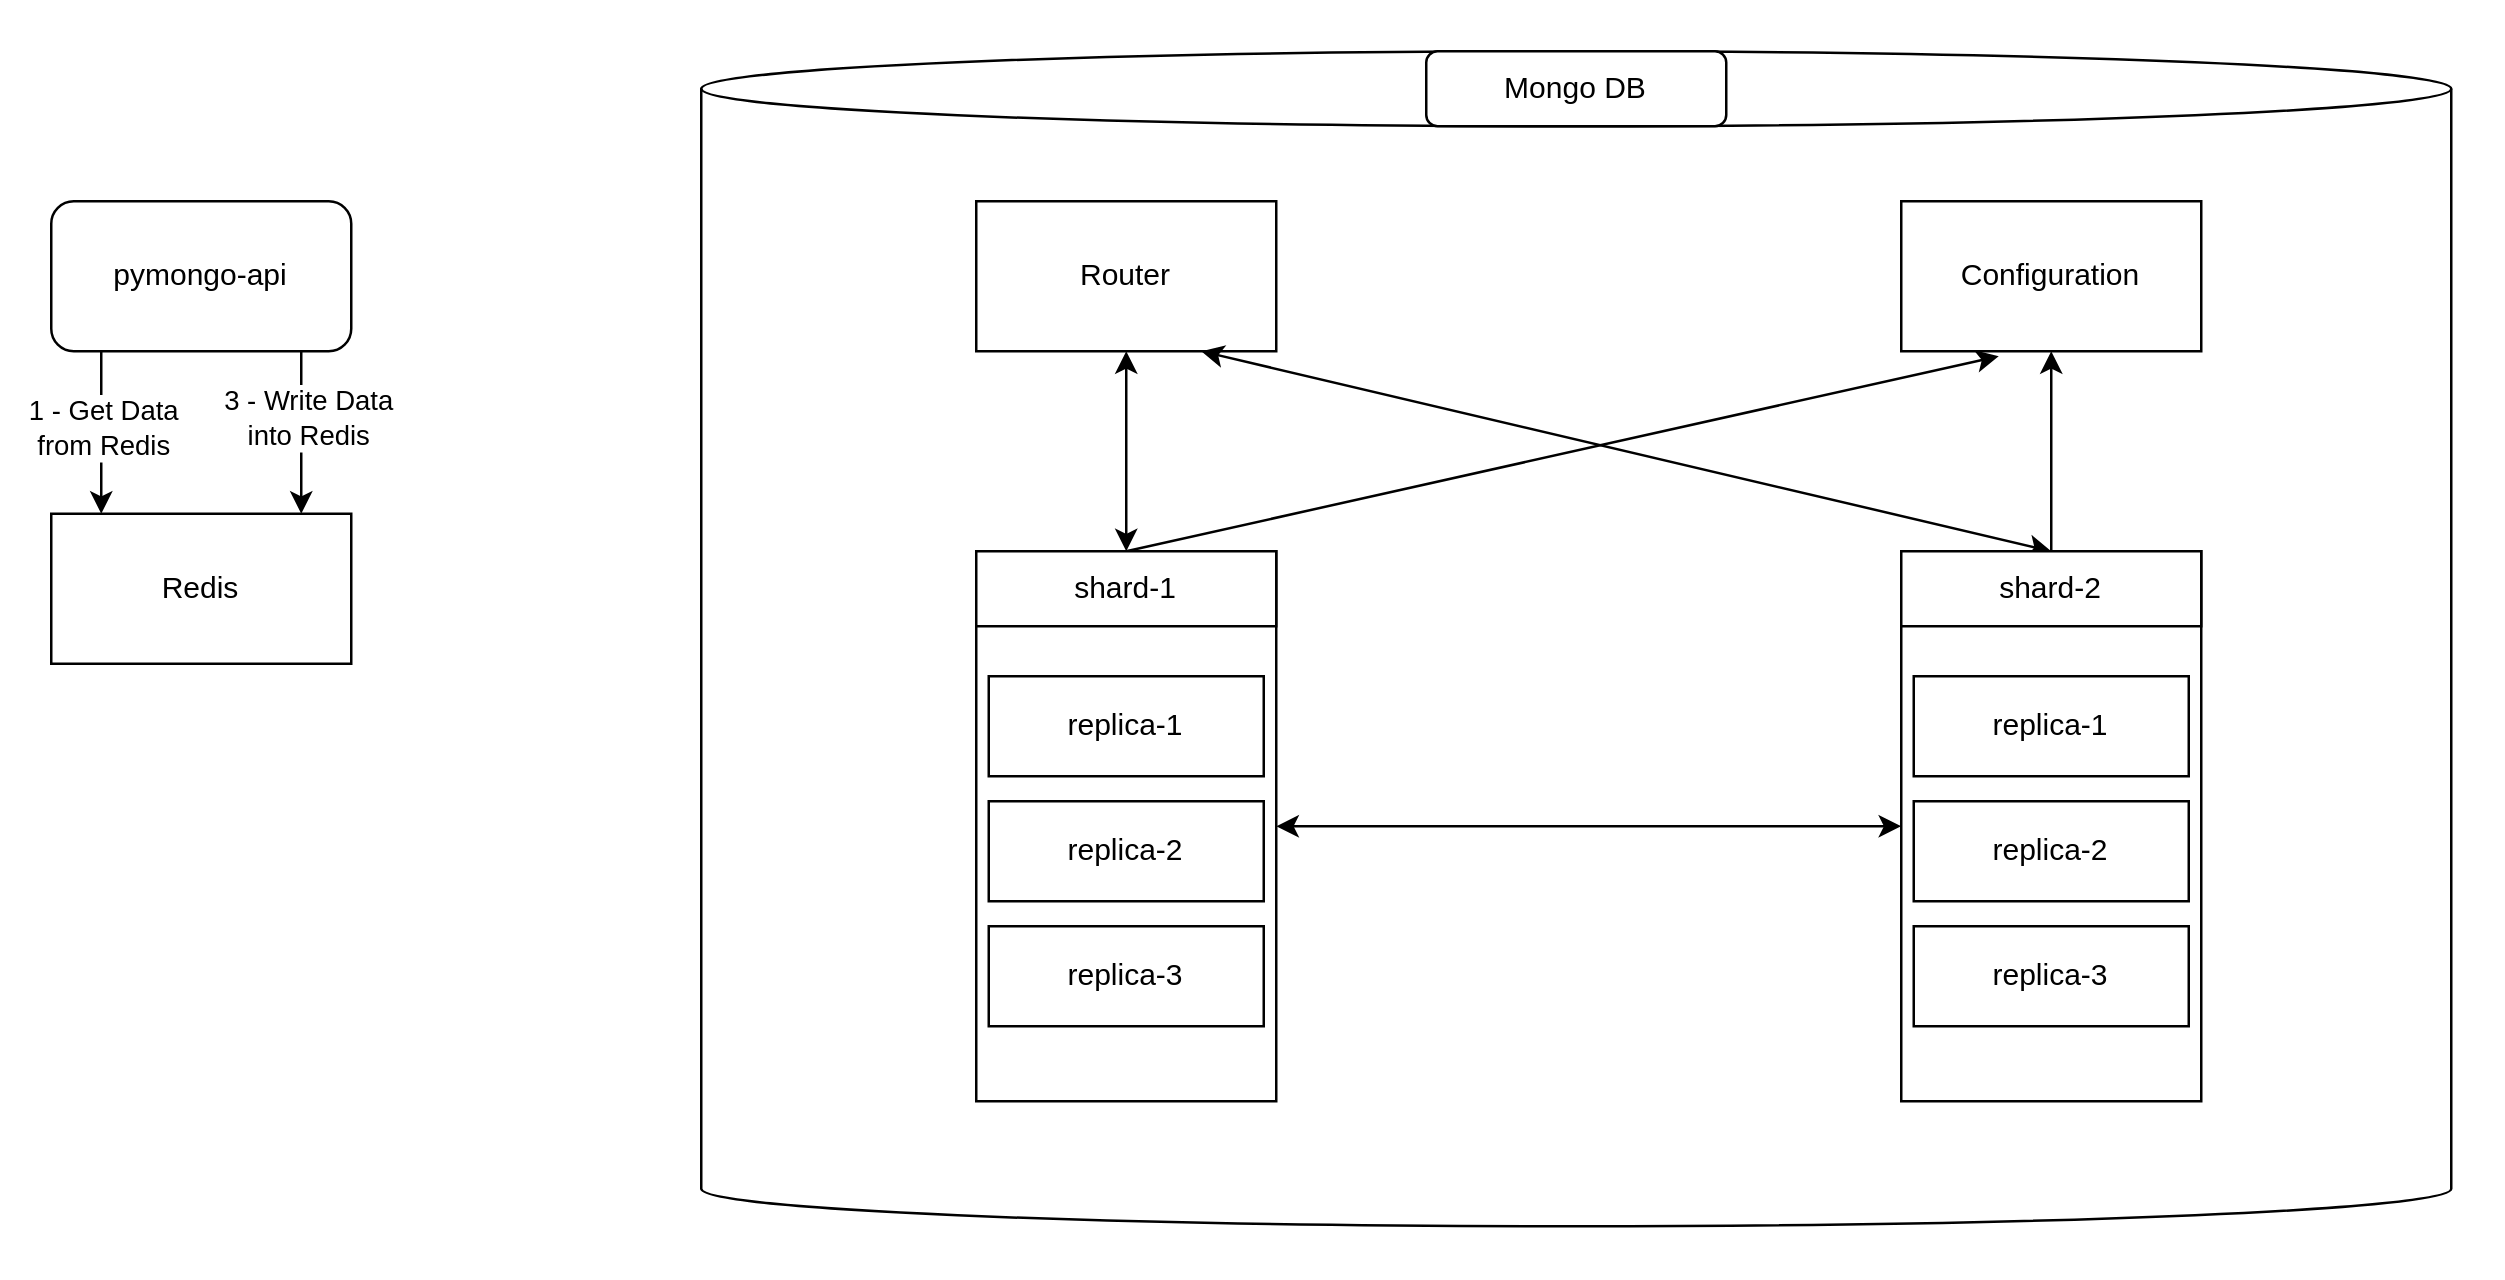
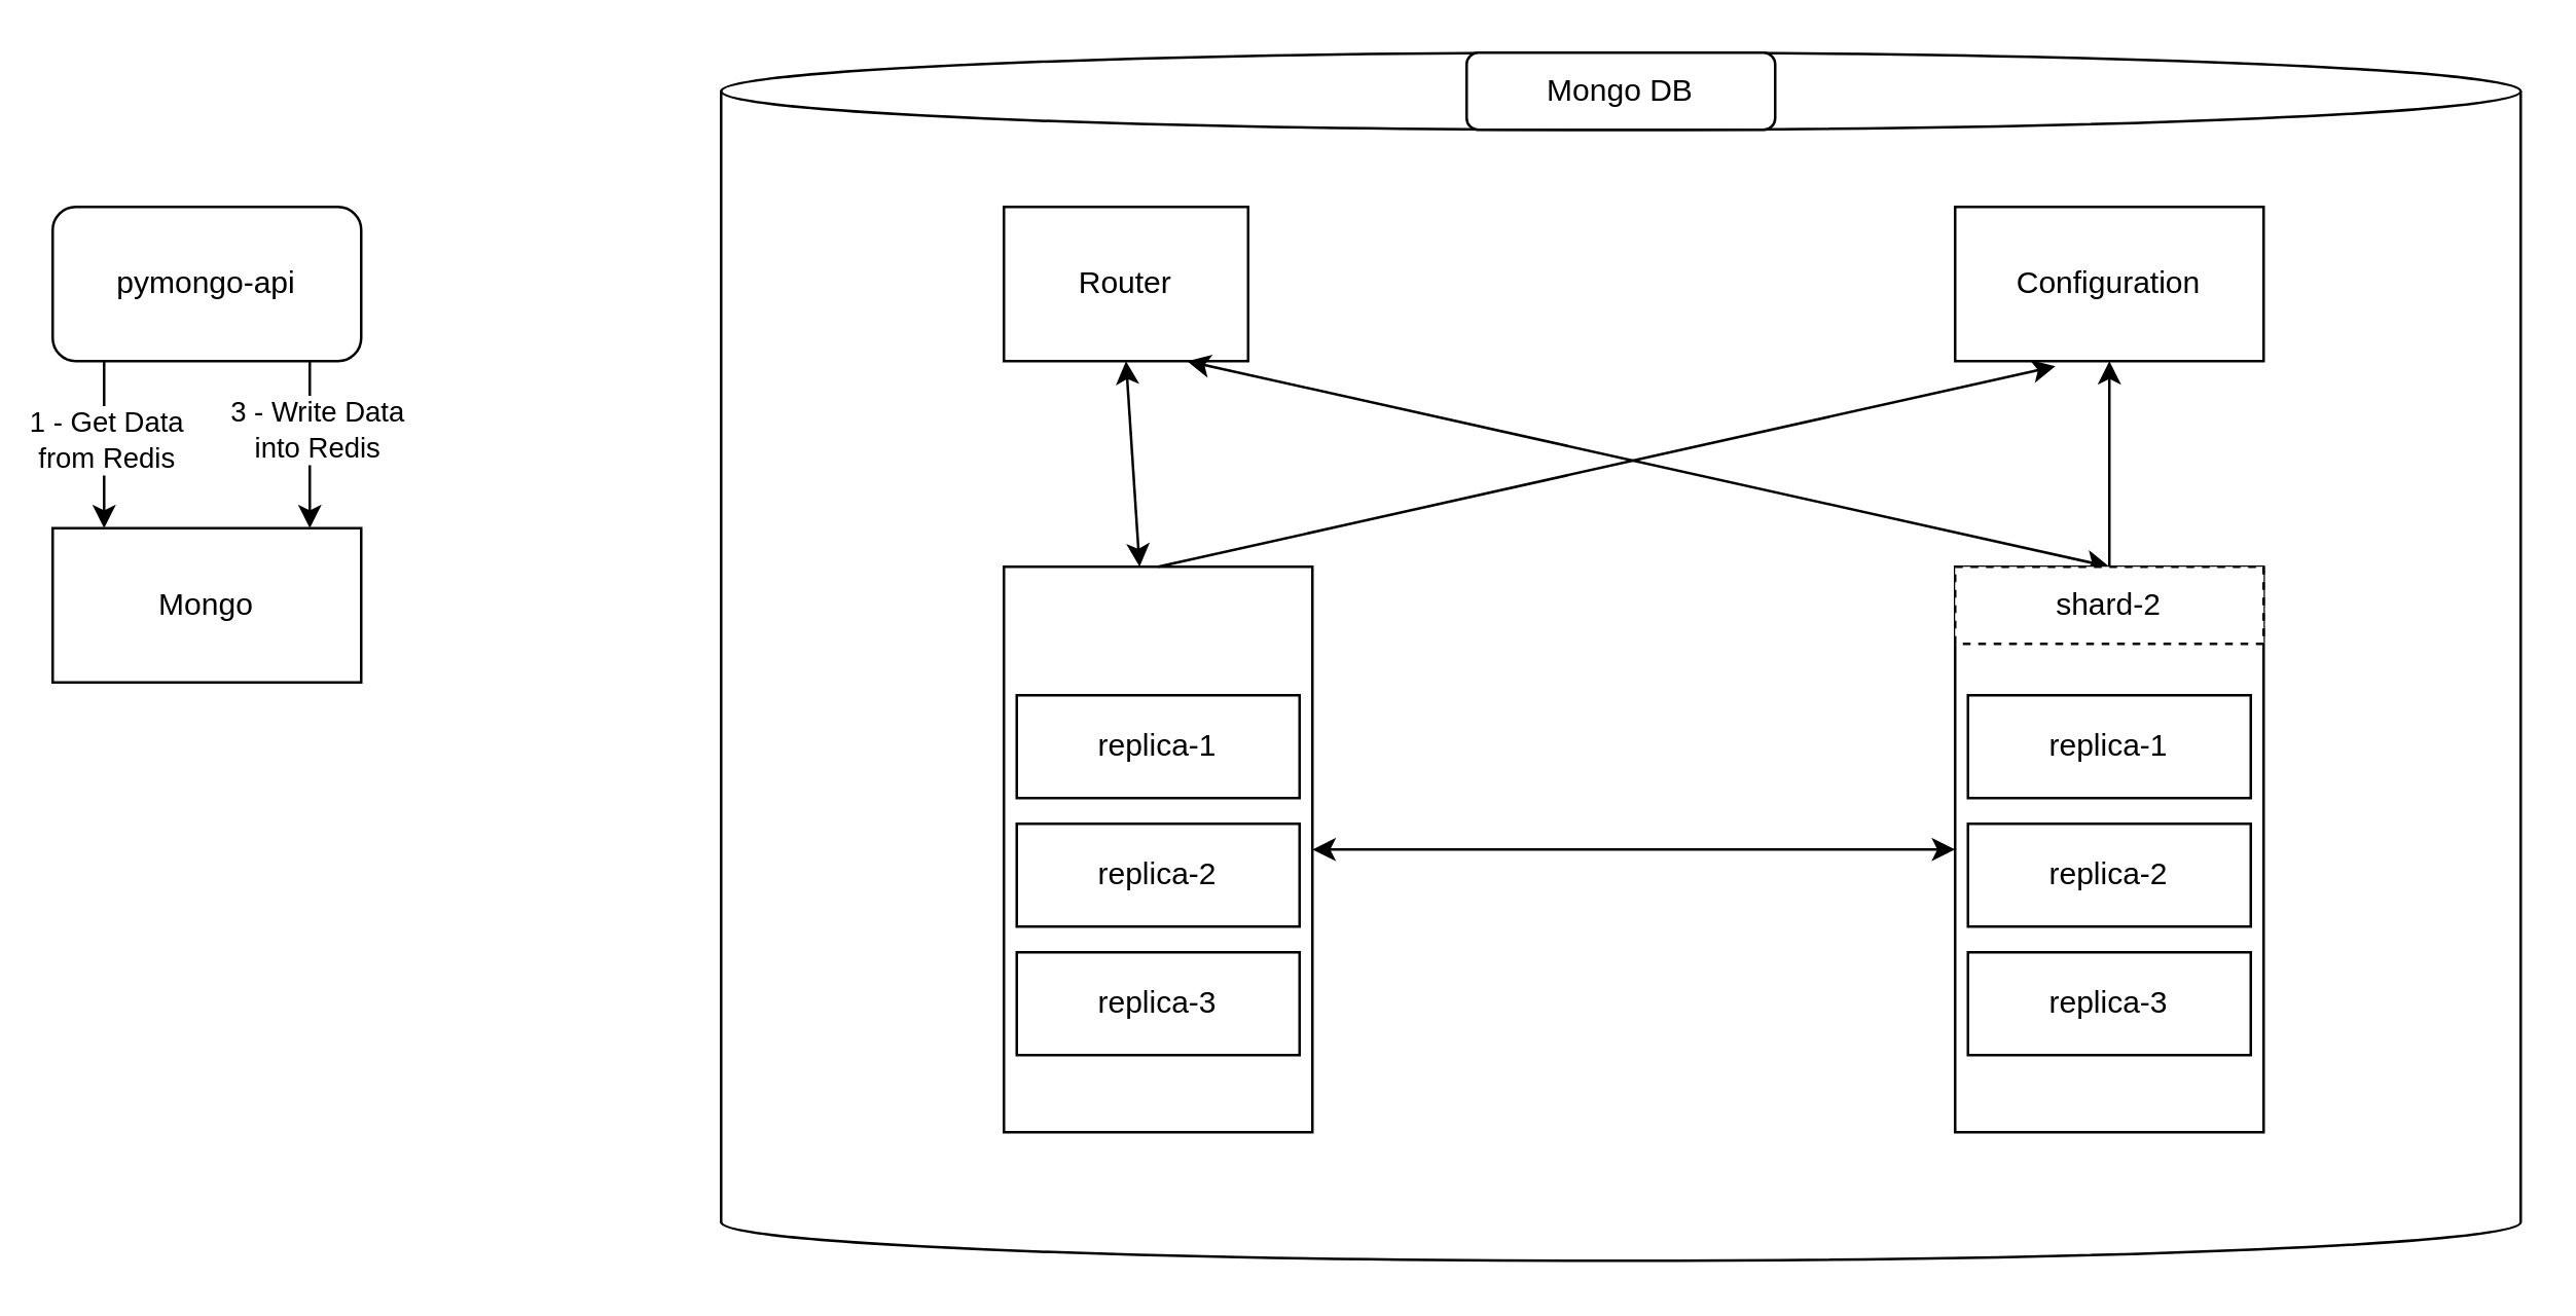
- <mxCell id="7" value="Router" style="rounded=0;whiteSpace=wrap;html=1;" parent="1" vertex="1"><mxGeometry x="390" y="80" width="120" height="60" as="geometry" /></mxCell>
+ <mxCell id="7" value="Router" style="rounded=0;whiteSpace=wrap;html=1;" parent="1" vertex="1"><mxGeometry x="390" y="80" width="95" height="60" as="geometry" /></mxCell>
- <mxCell id="22" value="Redis" style="rounded=0;whiteSpace=wrap;html=1;" vertex="1" parent="1"><mxGeometry x="20" y="205" width="120" height="60" as="geometry" /></mxCell>
+ <mxCell id="22" value="Mongo" style="rounded=0;whiteSpace=wrap;html=1;" vertex="1" parent="1"><mxGeometry x="20" y="205" width="120" height="60" as="geometry" /></mxCell>
- <mxCell id="14" value="shard-1" style="rounded=0;whiteSpace=wrap;html=1;" parent="1" vertex="1"><mxGeometry x="390" y="220" width="120" height="30" as="geometry" /></mxCell>
- <mxCell id="15" value="shard-2" style="rounded=0;whiteSpace=wrap;html=1;" parent="1" vertex="1"><mxGeometry x="760" y="220" width="120" height="30" as="geometry" /></mxCell>
+ <mxCell id="15" value="shard-2" style="rounded=0;whiteSpace=wrap;html=1;dashed=1;" parent="1" vertex="1"><mxGeometry x="760" y="220" width="120" height="30" as="geometry" /></mxCell>
